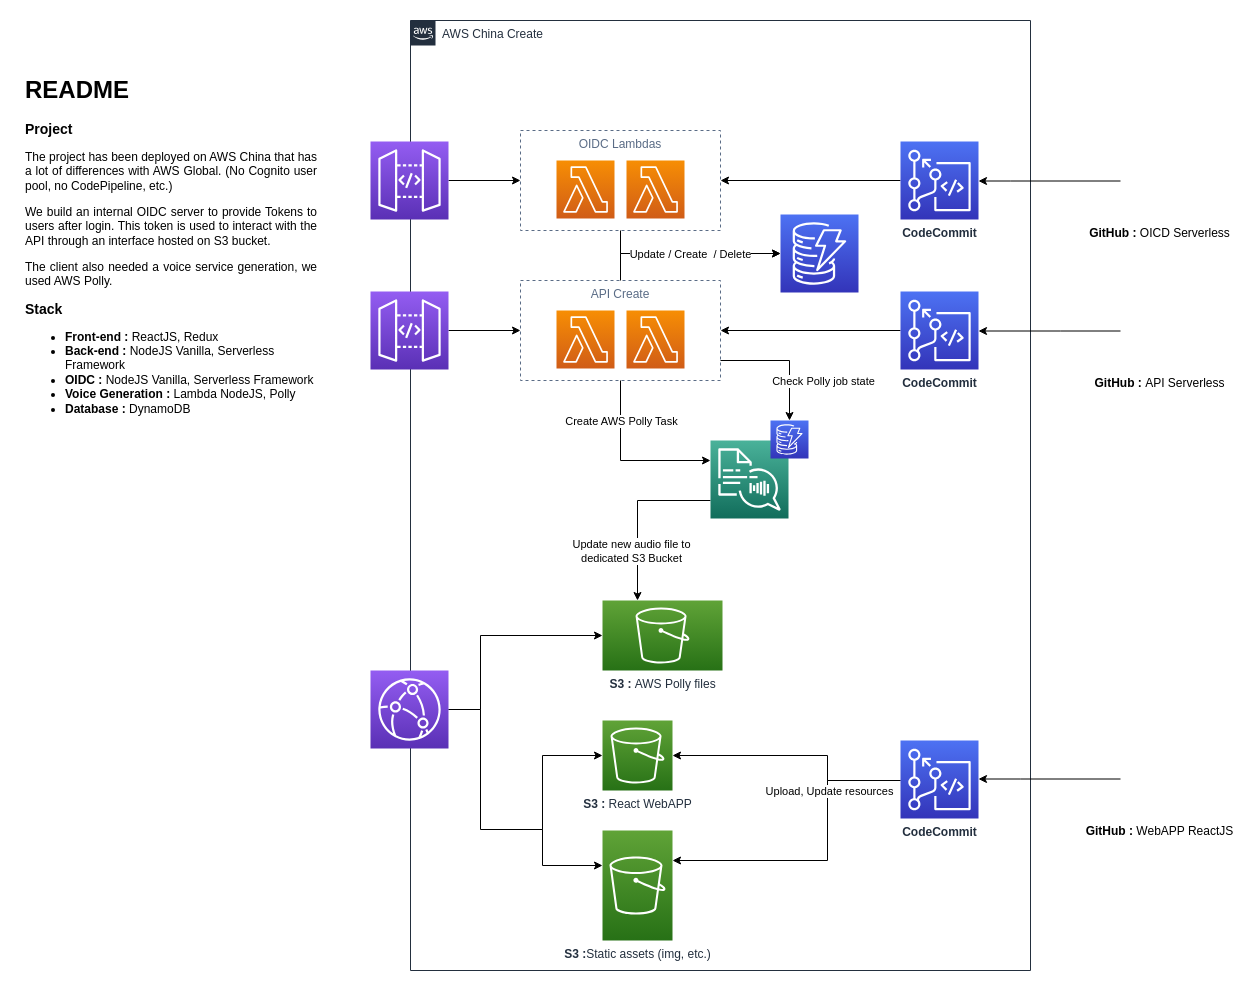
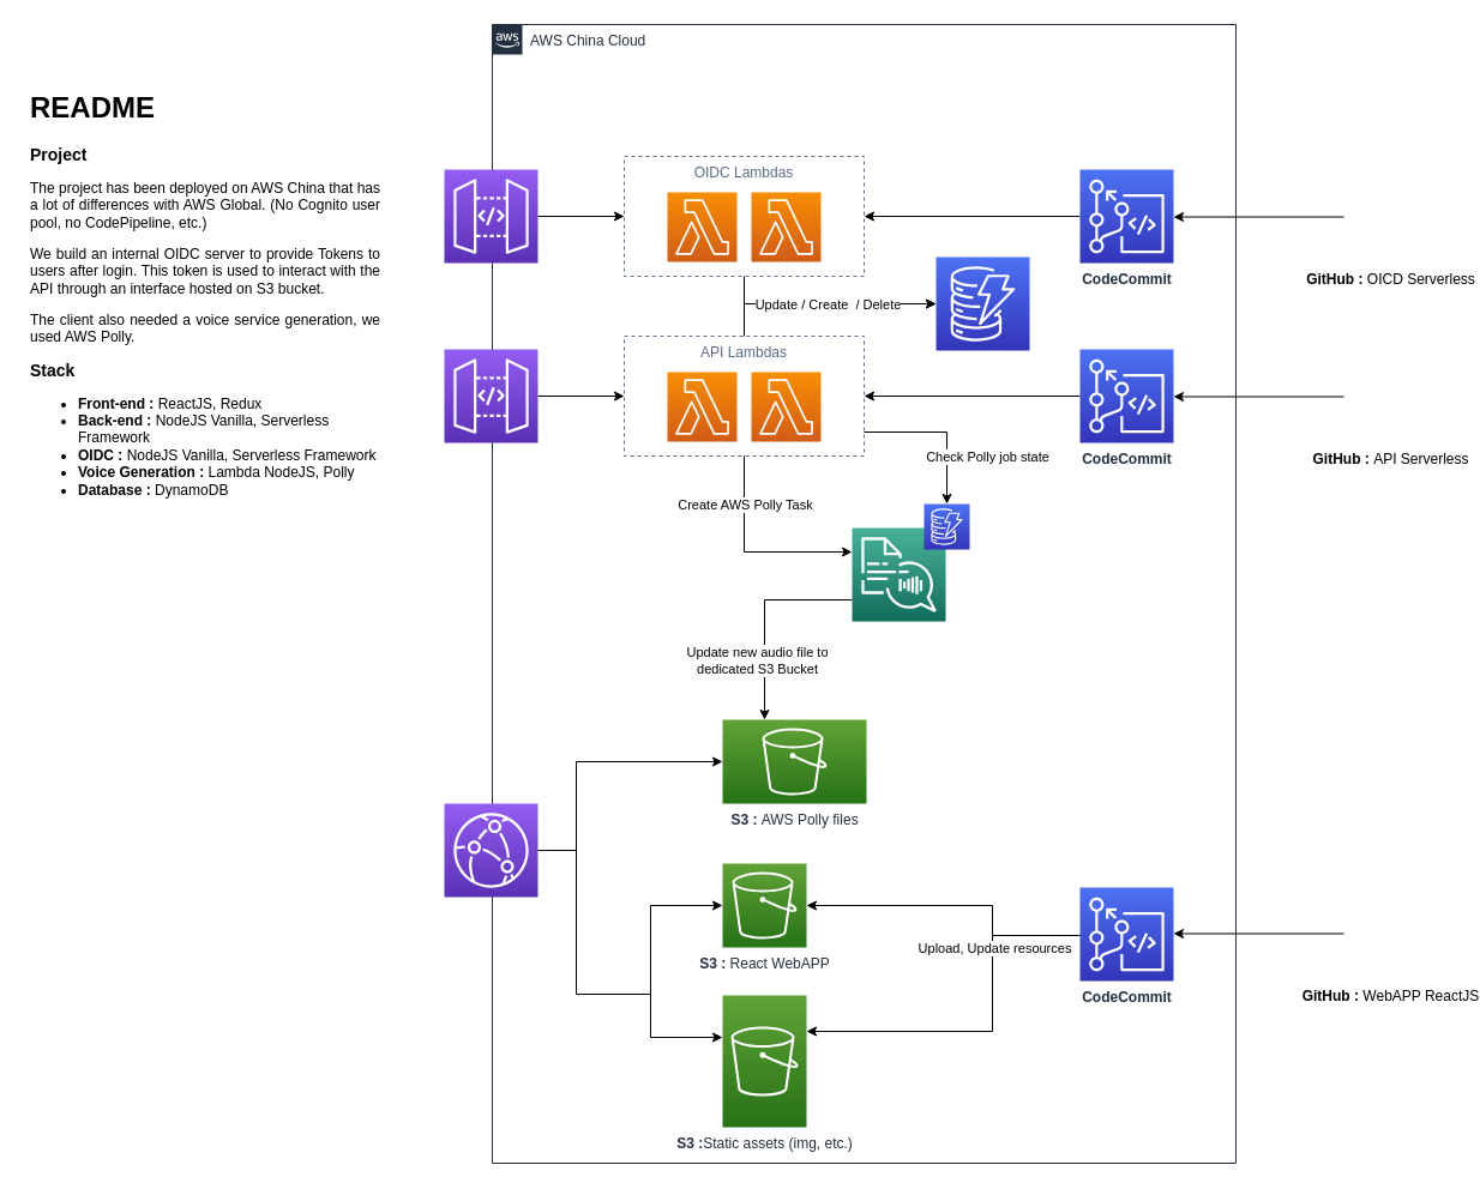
- <mxCell id="2" value="AWS China Create" style="points=[[0,0],[0.25,0],[0.5,0],[0.75,0],[1,0],[1,0.25],[1,0.5],[1,0.75],[1,1],[0.75,1],[0.5,1],[0.25,1],[0,1],[0,0.75],[0,0.5],[0,0.25]];outlineConnect=0;gradientColor=none;html=1;whiteSpace=wrap;fontSize=12;fontStyle=0;shape=mxgraph.aws4.group;grIcon=mxgraph.aws4.group_aws_cloud_alt;strokeColor=#232F3E;fillColor=none;verticalAlign=top;align=left;spacingLeft=30;fontColor=#232F3E;dashed=0;" vertex="1" parent="1"><mxGeometry x="410" y="20" width="620" height="950" as="geometry" /></mxCell>
+ <mxCell id="2" value="AWS China Cloud" style="points=[[0,0],[0.25,0],[0.5,0],[0.75,0],[1,0],[1,0.25],[1,0.5],[1,0.75],[1,1],[0.75,1],[0.5,1],[0.25,1],[0,1],[0,0.75],[0,0.5],[0,0.25]];outlineConnect=0;gradientColor=none;html=1;whiteSpace=wrap;fontSize=12;fontStyle=0;shape=mxgraph.aws4.group;grIcon=mxgraph.aws4.group_aws_cloud_alt;strokeColor=#232F3E;fillColor=none;verticalAlign=top;align=left;spacingLeft=30;fontColor=#232F3E;dashed=0;" vertex="1" parent="1"><mxGeometry x="410" y="20" width="620" height="950" as="geometry" /></mxCell>
- <mxCell id="13" value="API Create" style="fillColor=none;strokeColor=#5A6C86;dashed=1;verticalAlign=top;fontStyle=0;fontColor=#5A6C86;" vertex="1" parent="12"><mxGeometry width="200" height="100" as="geometry" /></mxCell>
+ <mxCell id="13" value="API Lambdas" style="fillColor=none;strokeColor=#5A6C86;dashed=1;verticalAlign=top;fontStyle=0;fontColor=#5A6C86;" vertex="1" parent="12"><mxGeometry width="200" height="100" as="geometry" /></mxCell>
